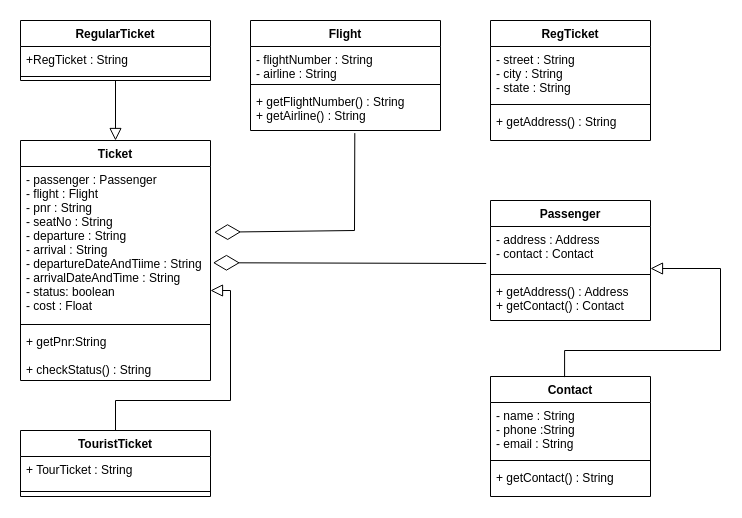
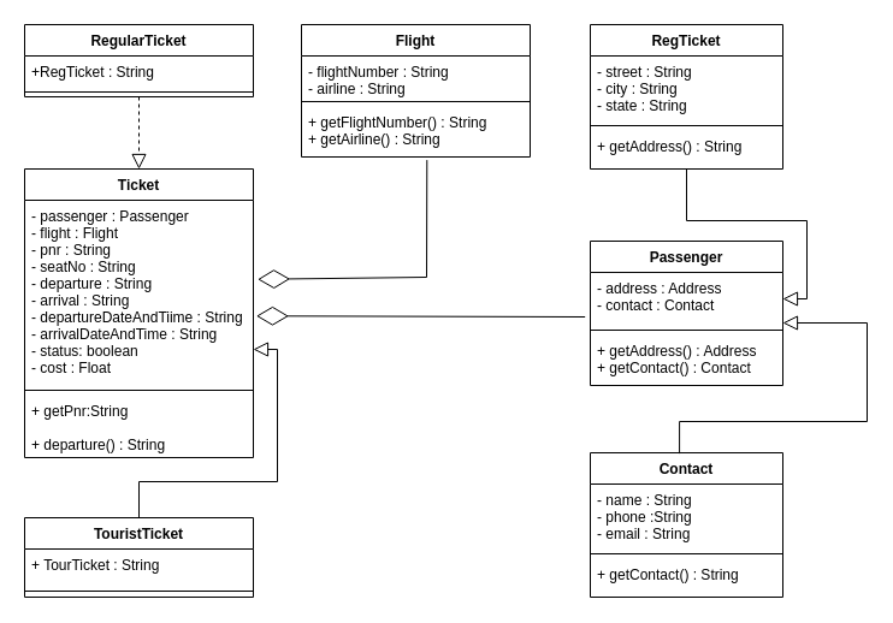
- <mxCell id="11" style="edgeStyle=orthogonalEdgeStyle;rounded=0;orthogonalLoop=1;jettySize=auto;html=1;entryX=0.5;entryY=0;entryDx=0;entryDy=0;endArrow=block;endFill=0;endSize=10;strokeWidth=1;" parent="1" source="12" target="2" edge="1"><mxGeometry relative="1" as="geometry" /></mxCell>
+ <mxCell id="11" style="edgeStyle=orthogonalEdgeStyle;rounded=0;orthogonalLoop=1;jettySize=auto;html=1;entryX=0.5;entryY=0;entryDx=0;entryDy=0;endArrow=block;endFill=0;endSize=10;strokeWidth=1;dashed=1;" parent="1" source="12" target="2" edge="1"><mxGeometry relative="1" as="geometry" /></mxCell>
+ <mxCell id="19" value="" style="edgeStyle=orthogonalEdgeStyle;rounded=0;orthogonalLoop=1;jettySize=auto;html=1;endArrow=block;endFill=0;endSize=10;strokeWidth=1;" parent="1" source="20" target="29" edge="1"><mxGeometry relative="1" as="geometry" /></mxCell>
- <mxCell id="5" value="+ getPnr:String&#10;&#10;+ checkStatus() : String&#10;" style="text;strokeColor=none;fillColor=none;align=left;verticalAlign=top;spacingLeft=4;spacingRight=4;overflow=hidden;rotatable=0;points=[[0,0.5],[1,0.5]];portConstraint=eastwest;" parent="2" vertex="1"><mxGeometry y="188" width="190" height="52" as="geometry" /></mxCell>
+ <mxCell id="5" value="+ getPnr:String&#10;&#10;+ departure() : String&#10;" style="text;strokeColor=none;fillColor=none;align=left;verticalAlign=top;spacingLeft=4;spacingRight=4;overflow=hidden;rotatable=0;points=[[0,0.5],[1,0.5]];portConstraint=eastwest;" parent="2" vertex="1"><mxGeometry y="188" width="190" height="52" as="geometry" /></mxCell>
